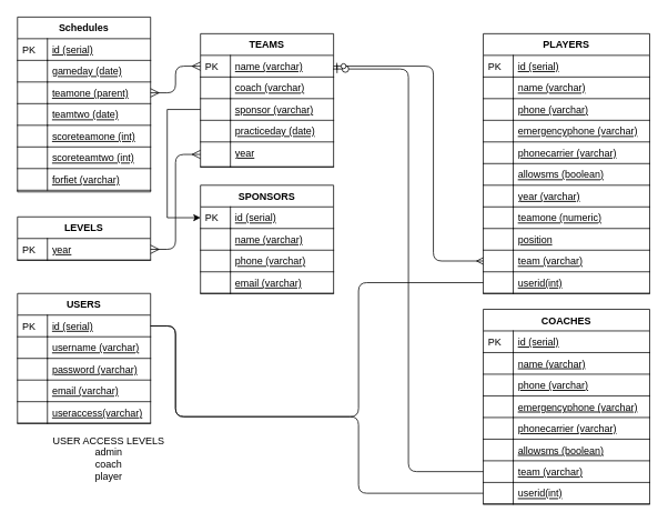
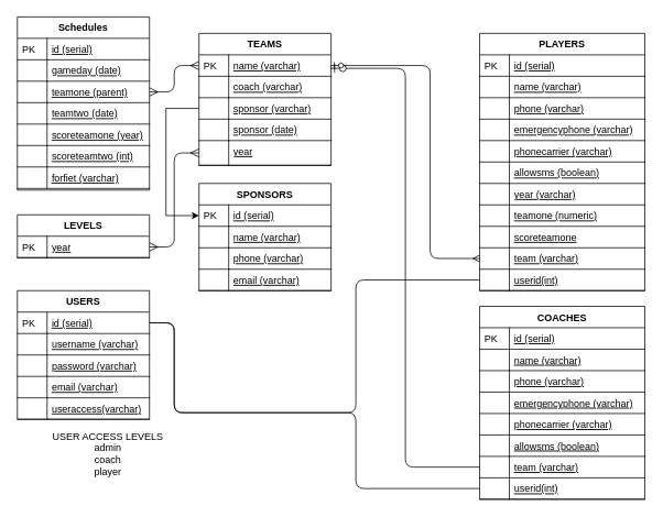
- <mxCell id="11" value="practiceday (date)" style="shape=partialRectangle;top=0;left=0;right=0;bottom=1;align=left;verticalAlign=top;fillColor=none;spacingLeft=40;spacingRight=4;overflow=hidden;rotatable=0;points=[[0,0.5],[1,0.5]];portConstraint=eastwest;dropTarget=0;rounded=0;shadow=0;strokeWidth=1;fontStyle=4" vertex="1" parent="4"><mxGeometry y="104" width="160" height="26" as="geometry" /></mxCell>
+ <mxCell id="11" value="sponsor (date)" style="shape=partialRectangle;top=0;left=0;right=0;bottom=1;align=left;verticalAlign=top;fillColor=none;spacingLeft=40;spacingRight=4;overflow=hidden;rotatable=0;points=[[0,0.5],[1,0.5]];portConstraint=eastwest;dropTarget=0;rounded=0;shadow=0;strokeWidth=1;fontStyle=4" vertex="1" parent="4"><mxGeometry y="104" width="160" height="26" as="geometry" /></mxCell>
- <mxCell id="65" value="scoreteamone (int)" style="shape=partialRectangle;top=0;left=0;right=0;bottom=1;align=left;verticalAlign=top;fillColor=none;spacingLeft=40;spacingRight=4;overflow=hidden;rotatable=0;points=[[0,0.5],[1,0.5]];portConstraint=eastwest;dropTarget=0;rounded=0;shadow=0;strokeWidth=1;fontStyle=4" parent="56" vertex="1"><mxGeometry y="130" width="160" height="26" as="geometry" /></mxCell>
+ <mxCell id="65" value="scoreteamone (year)" style="shape=partialRectangle;top=0;left=0;right=0;bottom=1;align=left;verticalAlign=top;fillColor=none;spacingLeft=40;spacingRight=4;overflow=hidden;rotatable=0;points=[[0,0.5],[1,0.5]];portConstraint=eastwest;dropTarget=0;rounded=0;shadow=0;strokeWidth=1;fontStyle=4" parent="56" vertex="1"><mxGeometry y="130" width="160" height="26" as="geometry" /></mxCell>
- <mxCell id="32" value="position" style="shape=partialRectangle;top=0;left=0;right=0;bottom=1;align=left;verticalAlign=top;fillColor=none;spacingLeft=40;spacingRight=4;overflow=hidden;rotatable=0;points=[[0,0.5],[1,0.5]];portConstraint=eastwest;dropTarget=0;rounded=0;shadow=0;strokeWidth=1;fontStyle=4" parent="15" vertex="1"><mxGeometry y="234" width="200" height="26" as="geometry" /></mxCell>
+ <mxCell id="32" value="scoreteamone" style="shape=partialRectangle;top=0;left=0;right=0;bottom=1;align=left;verticalAlign=top;fillColor=none;spacingLeft=40;spacingRight=4;overflow=hidden;rotatable=0;points=[[0,0.5],[1,0.5]];portConstraint=eastwest;dropTarget=0;rounded=0;shadow=0;strokeWidth=1;fontStyle=4" parent="15" vertex="1"><mxGeometry y="234" width="200" height="26" as="geometry" /></mxCell>
